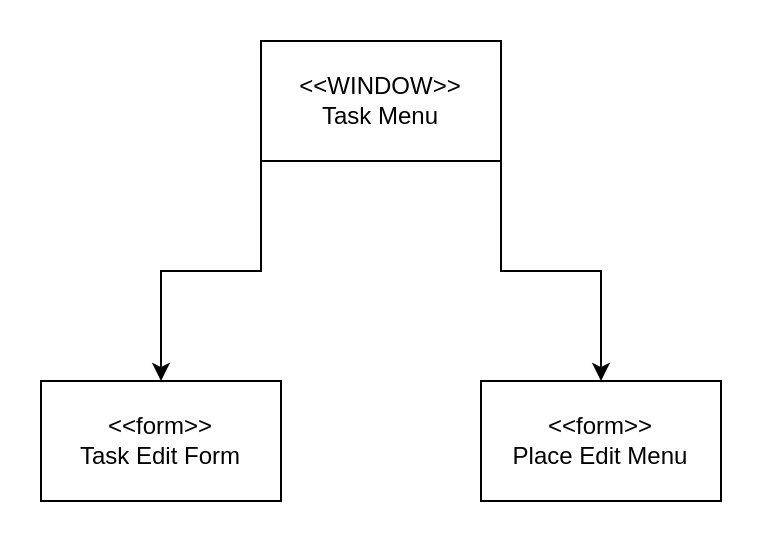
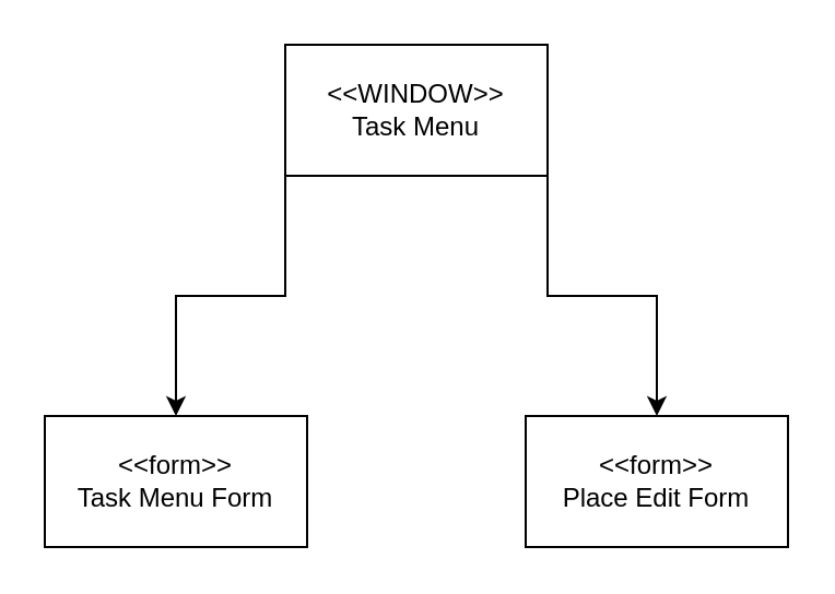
- <mxCell id="5" value="&amp;lt;&amp;lt;form&amp;gt;&amp;gt;&lt;br&gt;Task Edit Form" style="rounded=0;whiteSpace=wrap;html=1;" vertex="1" parent="1"><mxGeometry x="20" y="190" width="120" height="60" as="geometry" /></mxCell>
+ <mxCell id="5" value="&amp;lt;&amp;lt;form&amp;gt;&amp;gt;&lt;br&gt;Task Menu Form" style="rounded=0;whiteSpace=wrap;html=1;" vertex="1" parent="1"><mxGeometry x="20" y="190" width="120" height="60" as="geometry" /></mxCell>
- <mxCell id="6" value="&amp;lt;&amp;lt;form&amp;gt;&amp;gt;&lt;br&gt;Place Edit Menu" style="rounded=0;whiteSpace=wrap;html=1;" vertex="1" parent="1"><mxGeometry x="240" y="190" width="120" height="60" as="geometry" /></mxCell>
+ <mxCell id="6" value="&amp;lt;&amp;lt;form&amp;gt;&amp;gt;&lt;br&gt;Place Edit Form" style="rounded=0;whiteSpace=wrap;html=1;" vertex="1" parent="1"><mxGeometry x="240" y="190" width="120" height="60" as="geometry" /></mxCell>
